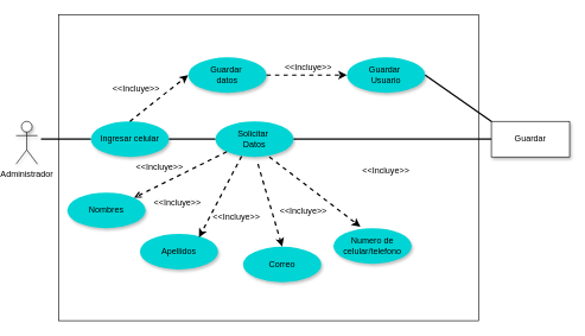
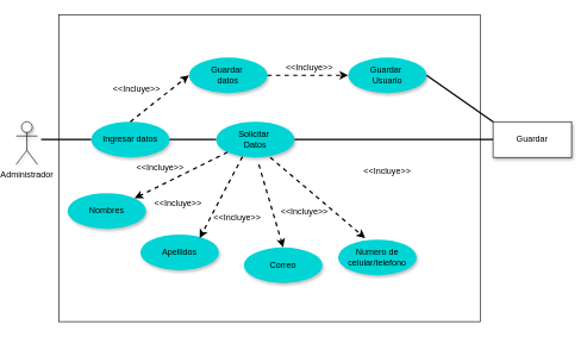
- <mxCell id="10" value="&lt;font style=&quot;vertical-align: inherit&quot;&gt;&lt;font style=&quot;vertical-align: inherit&quot;&gt;Ingresar celular&lt;br&gt;&lt;/font&gt;&lt;/font&gt;" style="ellipse;whiteSpace=wrap;html=1;strokeColor=none;strokeWidth=2;shadow=1;fillColor=#00D4D4;" vertex="1" parent="1"><mxGeometry x="125" y="170" width="110" height="50" as="geometry" /></mxCell>
+ <mxCell id="10" value="&lt;font style=&quot;vertical-align: inherit&quot;&gt;&lt;font style=&quot;vertical-align: inherit&quot;&gt;Ingresar datos&lt;br&gt;&lt;/font&gt;&lt;/font&gt;" style="ellipse;whiteSpace=wrap;html=1;strokeColor=none;strokeWidth=2;shadow=1;fillColor=#00D4D4;" vertex="1" parent="1"><mxGeometry x="125" y="170" width="110" height="50" as="geometry" /></mxCell>
- <mxCell id="17" value="" style="endArrow=open;html=1;rounded=0;exitX=0;exitY=1;exitDx=0;exitDy=0;entryX=1;entryY=0;entryDx=0;entryDy=0;dashed=1;endFill=1;fillColor=#FF00FF;strokeColor=#000000;shadow=0;strokeWidth=2;" edge="1" parent="1" source="5" target="9"><mxGeometry width="50" height="50" relative="1" as="geometry"><mxPoint x="270" y="85" as="sourcePoint" /><mxPoint x="340" y="85" as="targetPoint" /></mxGeometry></mxCell>
+ <mxCell id="17" value="" style="endArrow=classic;html=1;rounded=0;exitX=0;exitY=1;exitDx=0;exitDy=0;entryX=1;entryY=0;entryDx=0;entryDy=0;dashed=1;endFill=1;fillColor=#FF00FF;strokeColor=#000000;shadow=0;strokeWidth=2;" edge="1" parent="1" source="5" target="9"><mxGeometry width="50" height="50" relative="1" as="geometry"><mxPoint x="270" y="85" as="sourcePoint" /><mxPoint x="340" y="85" as="targetPoint" /></mxGeometry></mxCell>
- <mxCell id="6" value="&lt;font style=&quot;vertical-align: inherit&quot;&gt;&lt;font style=&quot;vertical-align: inherit&quot;&gt;Numero de&lt;br&gt;celular/telefono&lt;br&gt;&lt;/font&gt;&lt;/font&gt;" style="ellipse;whiteSpace=wrap;html=1;strokeColor=none;strokeWidth=2;shadow=1;fillColor=#00D4D4;" vertex="1" parent="1"><mxGeometry x="466" y="320" width="110" height="50" as="geometry" /></mxCell>
+ <mxCell id="6" value="&lt;font style=&quot;vertical-align: inherit&quot;&gt;&lt;font style=&quot;vertical-align: inherit&quot;&gt;Numero de&lt;br&gt;celular/telefono&lt;br&gt;&lt;/font&gt;&lt;/font&gt;" style="ellipse;whiteSpace=wrap;html=1;strokeColor=none;strokeWidth=2;shadow=1;fillColor=#00D4D4;" vertex="1" parent="1"><mxGeometry x="471" y="335" width="110" height="50" as="geometry" /></mxCell>
